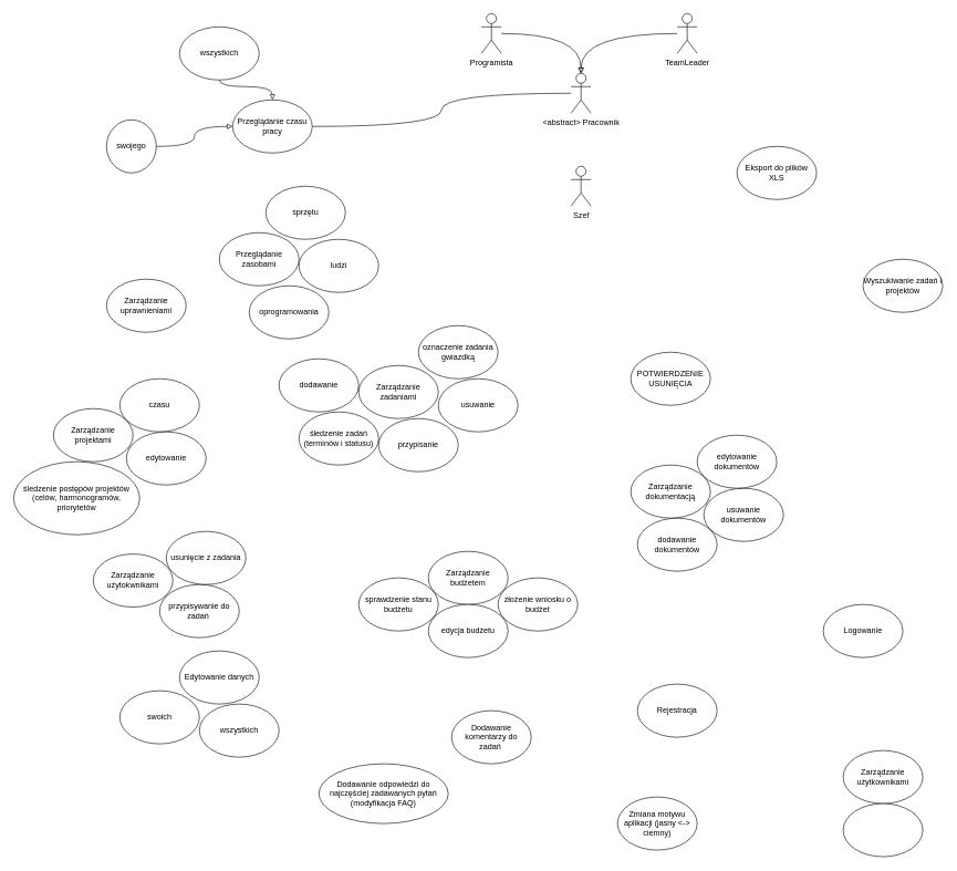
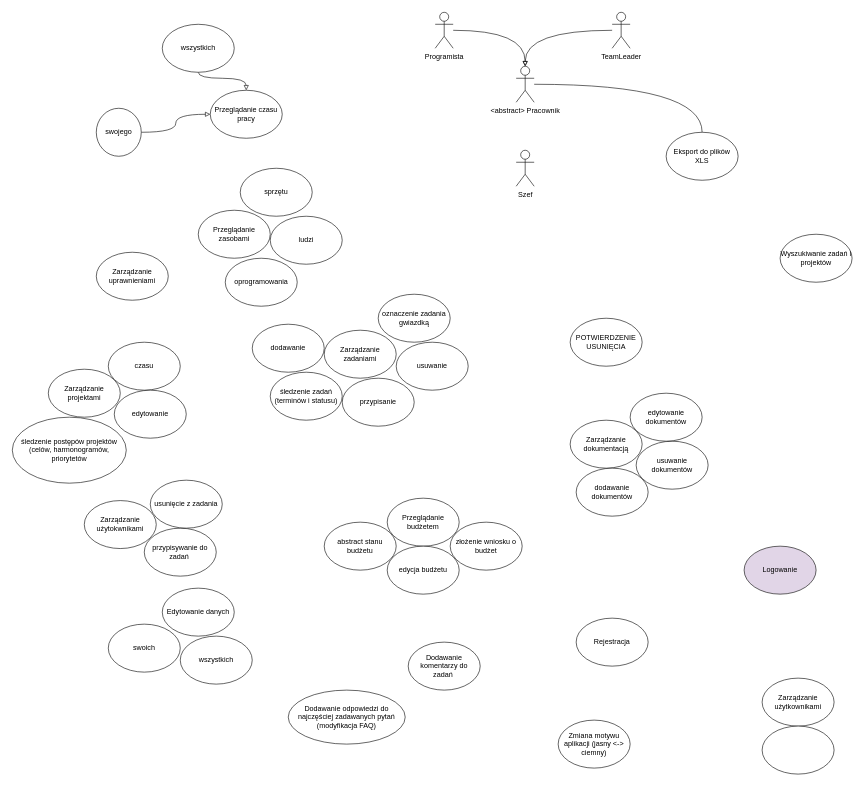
+ <mxCell id="2" style="edgeStyle=orthogonalEdgeStyle;curved=1;rounded=0;orthogonalLoop=1;jettySize=auto;html=1;strokeColor=default;align=center;verticalAlign=middle;fontFamily=Helvetica;fontSize=11;fontColor=default;labelBackgroundColor=default;endArrow=none;endFill=0;" edge="1" parent="1" source="4" target="5"><mxGeometry relative="1" as="geometry" /></mxCell>
- <mxCell id="3" style="edgeStyle=orthogonalEdgeStyle;curved=1;rounded=0;orthogonalLoop=1;jettySize=auto;html=1;strokeColor=default;align=center;verticalAlign=middle;fontFamily=Helvetica;fontSize=11;fontColor=default;labelBackgroundColor=default;endArrow=none;endFill=0;" edge="1" parent="1" source="4" target="54"><mxGeometry relative="1" as="geometry" /></mxCell>
- <mxCell id="30" value="Zarządzanie budżetem" style="ellipse;whiteSpace=wrap;html=1;" vertex="1" parent="1"><mxGeometry x="645" y="830" width="120" height="80" as="geometry" /></mxCell>
+ <mxCell id="30" value="Przeglądanie budżetem" style="ellipse;whiteSpace=wrap;html=1;" vertex="1" parent="1"><mxGeometry x="645" y="830" width="120" height="80" as="geometry" /></mxCell>
- <mxCell id="33" value="sprawdzenie stanu budżetu" style="ellipse;whiteSpace=wrap;html=1;" vertex="1" parent="1"><mxGeometry x="540" y="870" width="120" height="80" as="geometry" /></mxCell>
+ <mxCell id="33" value="abstract stanu budżetu" style="ellipse;whiteSpace=wrap;html=1;" vertex="1" parent="1"><mxGeometry x="540" y="870" width="120" height="80" as="geometry" /></mxCell>
- <mxCell id="38" value="Logowanie" style="ellipse;whiteSpace=wrap;html=1;" vertex="1" parent="1"><mxGeometry x="1240" y="910" width="120" height="80" as="geometry" /></mxCell>
+ <mxCell id="38" value="Logowanie" style="ellipse;whiteSpace=wrap;html=1;fillColor=#e1d5e7;" vertex="1" parent="1"><mxGeometry x="1240" y="910" width="120" height="80" as="geometry" /></mxCell>
